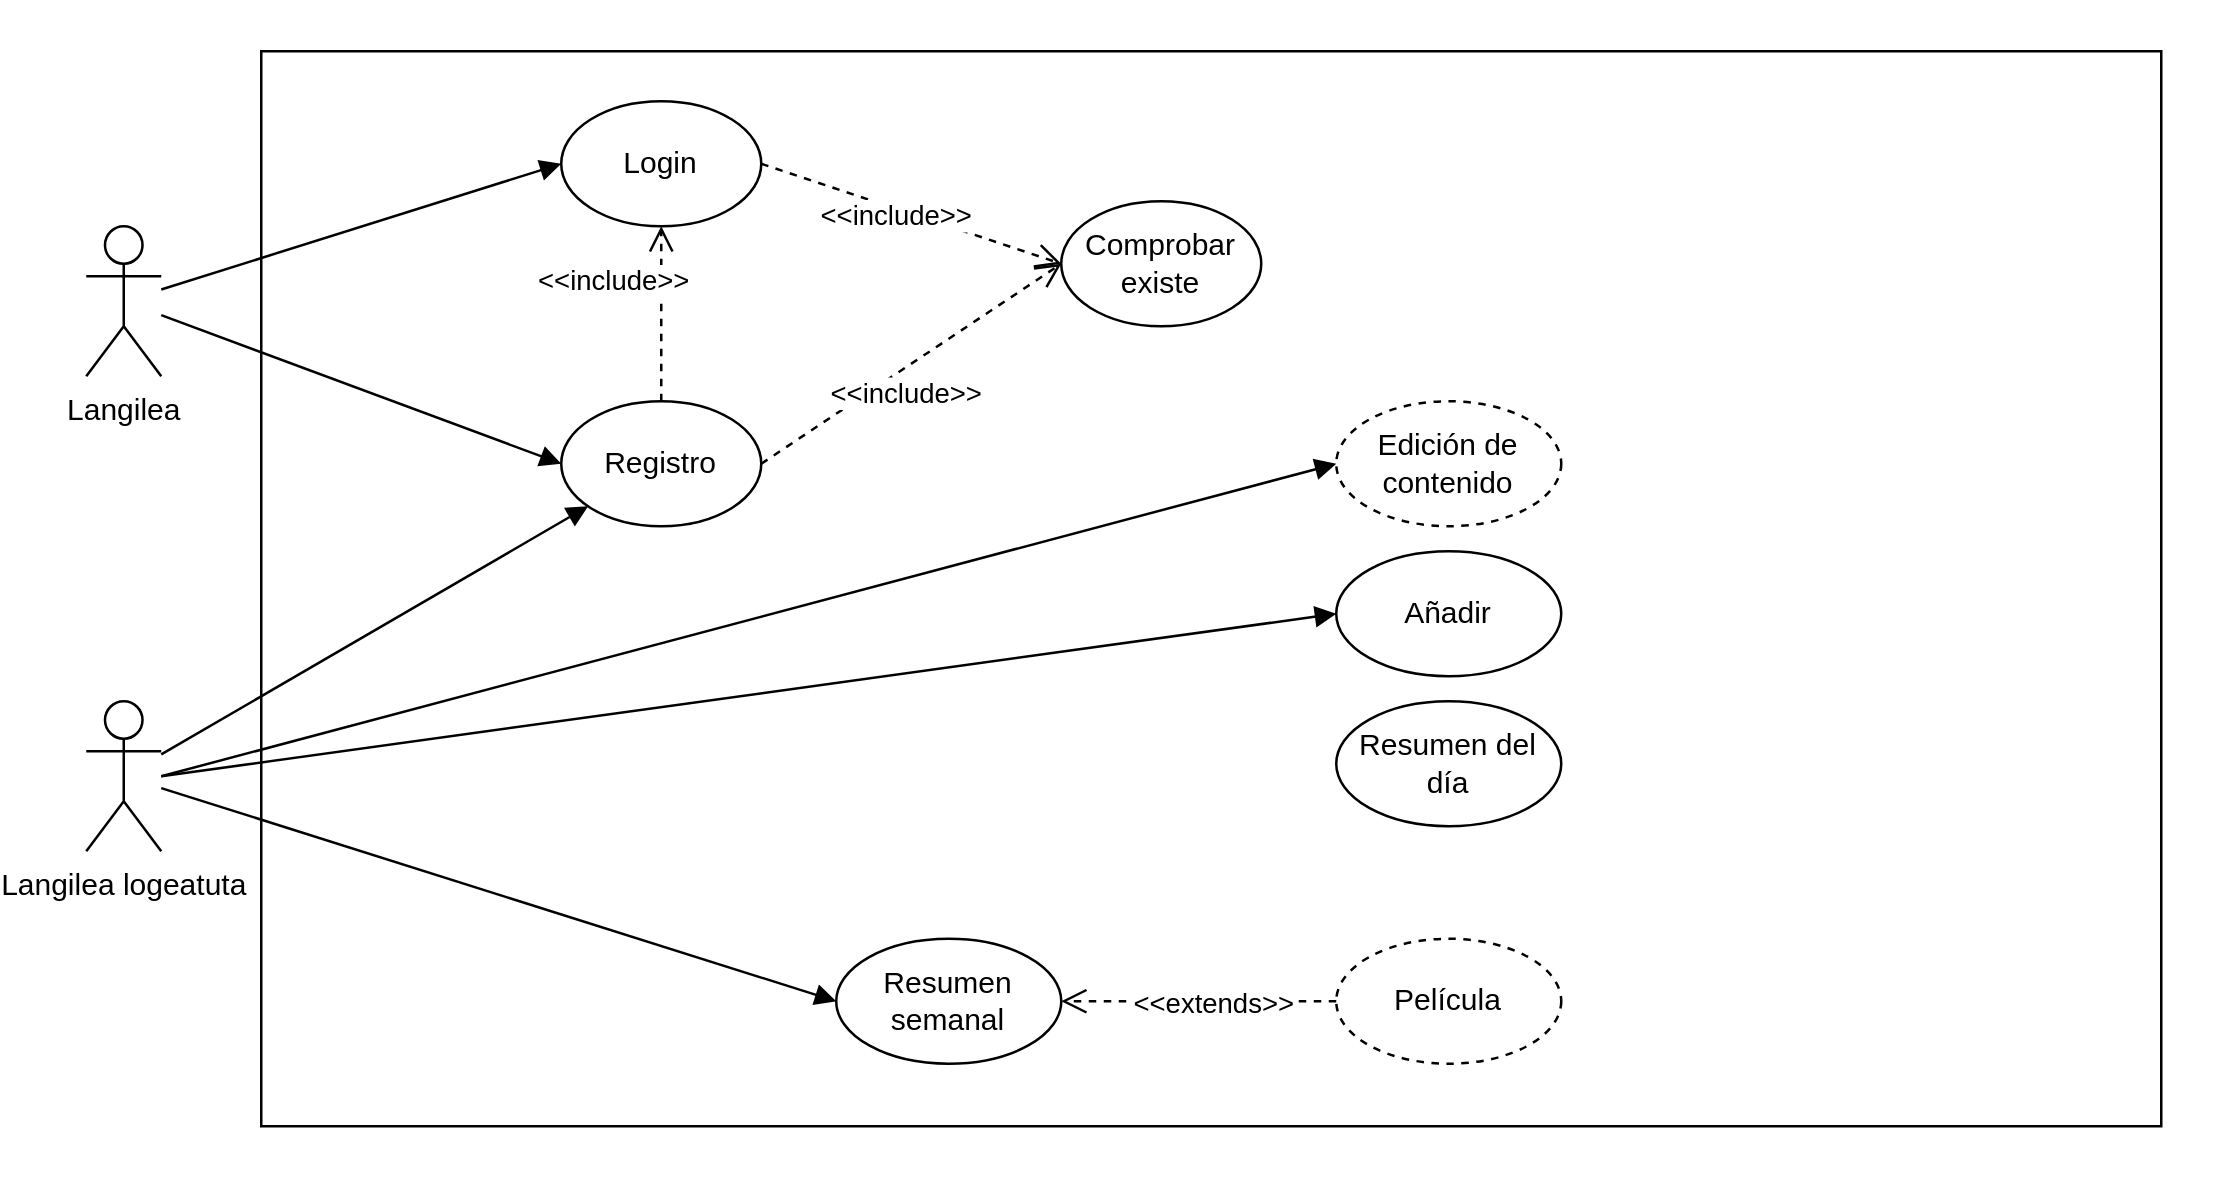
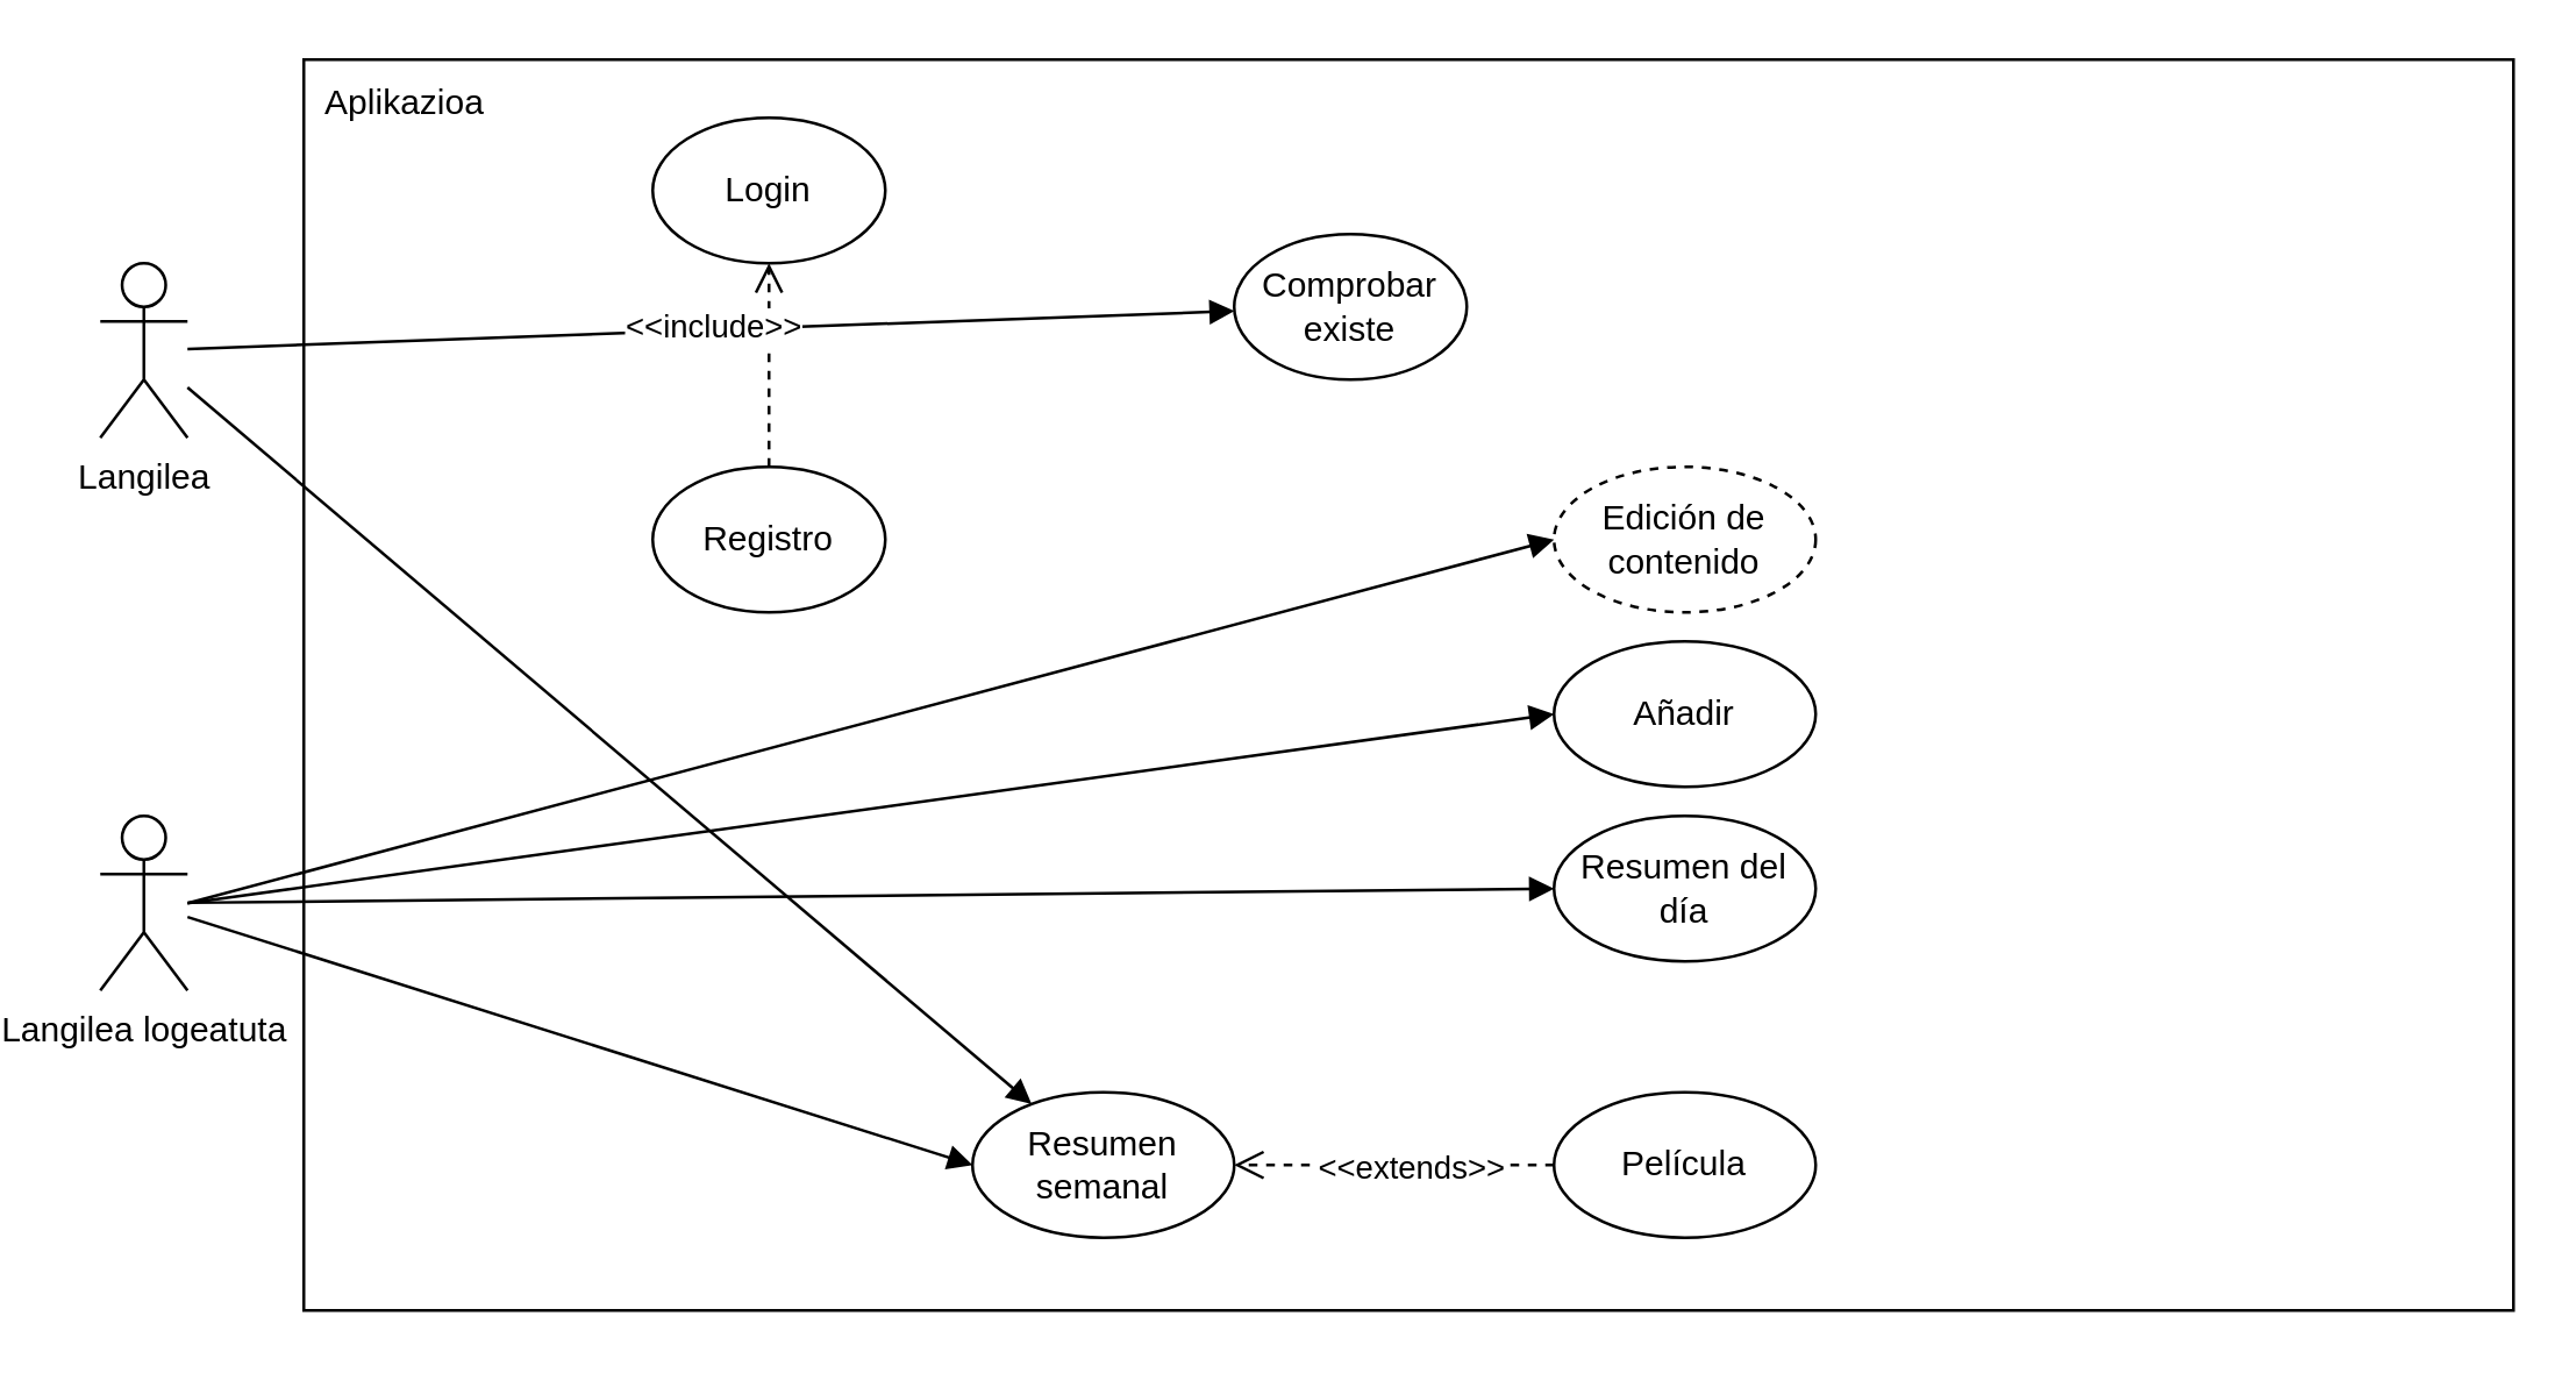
+ <mxCell id="24" value="Aplikazioa" style="text;html=1;strokeColor=none;fillColor=none;align=center;verticalAlign=middle;whiteSpace=wrap;rounded=0;" parent="1" vertex="1"><mxGeometry x="90" y="20" width="70" height="30" as="geometry" /></mxCell>
- <mxCell id="9" value="" style="html=1;verticalAlign=bottom;endArrow=open;dashed=1;endSize=8;rounded=0;exitX=1;exitY=0.5;exitDx=0;exitDy=0;entryX=0;entryY=0.5;entryDx=0;entryDy=0;" parent="1" source="4" target="5" edge="1"><mxGeometry x="-0.073" y="-1" relative="1" as="geometry"><mxPoint x="300" y="145" as="sourcePoint" /><mxPoint x="454" y="124" as="targetPoint" /><mxPoint as="offset" /></mxGeometry></mxCell>
- <mxCell id="10" value="&amp;lt;&amp;lt;include&amp;gt;&amp;gt;" style="edgeLabel;html=1;align=center;verticalAlign=middle;resizable=0;points=[];" parent="9" vertex="1" connectable="0"><mxGeometry x="0.251" y="-1" relative="1" as="geometry"><mxPoint x="-21" y="-5" as="offset" /></mxGeometry></mxCell>
- <mxCell id="15" value="" style="html=1;verticalAlign=bottom;endArrow=block;rounded=0;entryX=0;entryY=0.5;entryDx=0;entryDy=0;" parent="1" source="3" target="4" edge="1"><mxGeometry width="80" relative="1" as="geometry"><mxPoint x="100" y="230" as="sourcePoint" /><mxPoint x="250" y="210" as="targetPoint" /></mxGeometry></mxCell>
+ <mxCell id="15" value="" style="html=1;verticalAlign=bottom;endArrow=block;rounded=0;" parent="1" source="3" target="11" edge="1"><mxGeometry width="80" relative="1" as="geometry"><mxPoint x="100" y="230" as="sourcePoint" /><mxPoint x="250" y="210" as="targetPoint" /></mxGeometry></mxCell>
- <mxCell id="7" value="" style="html=1;verticalAlign=bottom;endArrow=open;dashed=1;endSize=8;rounded=0;exitX=1;exitY=0.5;exitDx=0;exitDy=0;entryX=0;entryY=0.5;entryDx=0;entryDy=0;" parent="1" source="6" target="5" edge="1"><mxGeometry x="0.983" y="-138" relative="1" as="geometry"><mxPoint x="410" y="190" as="sourcePoint" /><mxPoint x="330" y="190" as="targetPoint" /><mxPoint as="offset" /></mxGeometry></mxCell>
- <mxCell id="8" value="&amp;lt;&amp;lt;include&amp;gt;&amp;gt;" style="edgeLabel;html=1;align=center;verticalAlign=middle;resizable=0;points=[];" parent="7" vertex="1" connectable="0"><mxGeometry x="-0.462" relative="1" as="geometry"><mxPoint x="25" y="-7" as="offset" /></mxGeometry></mxCell>
- <mxCell id="16" value="" style="html=1;verticalAlign=bottom;endArrow=block;rounded=0;entryX=0;entryY=0.5;entryDx=0;entryDy=0;" parent="1" source="3" target="6" edge="1"><mxGeometry width="80" relative="1" as="geometry"><mxPoint x="100" y="240" as="sourcePoint" /><mxPoint x="220" y="85" as="targetPoint" /></mxGeometry></mxCell>
+ <mxCell id="16" value="" style="html=1;verticalAlign=bottom;endArrow=block;rounded=0;" parent="1" source="3" target="5" edge="1"><mxGeometry width="80" relative="1" as="geometry"><mxPoint x="100" y="240" as="sourcePoint" /><mxPoint x="220" y="85" as="targetPoint" /></mxGeometry></mxCell>
- <mxCell id="25" value="" style="html=1;verticalAlign=bottom;endArrow=block;rounded=0;" parent="1" source="23" target="6" edge="1"><mxGeometry width="80" relative="1" as="geometry"><mxPoint x="60" y="324.737" as="sourcePoint" /><mxPoint x="330" y="410" as="targetPoint" /></mxGeometry></mxCell>
+ <mxCell id="25" value="" style="html=1;verticalAlign=bottom;endArrow=block;rounded=0;entryX=0;entryY=0.5;entryDx=0;entryDy=0;" parent="1" source="23" target="14" edge="1"><mxGeometry width="80" relative="1" as="geometry"><mxPoint x="60" y="324.737" as="sourcePoint" /><mxPoint x="330" y="410" as="targetPoint" /></mxGeometry></mxCell>
- <mxCell id="20" value="Película" style="ellipse;whiteSpace=wrap;html=1;dashed=1;" parent="1" vertex="1"><mxGeometry x="520" y="375" width="90" height="50" as="geometry" /></mxCell>
+ <mxCell id="20" value="Película" style="ellipse;whiteSpace=wrap;html=1;" parent="1" vertex="1"><mxGeometry x="520" y="375" width="90" height="50" as="geometry" /></mxCell>
